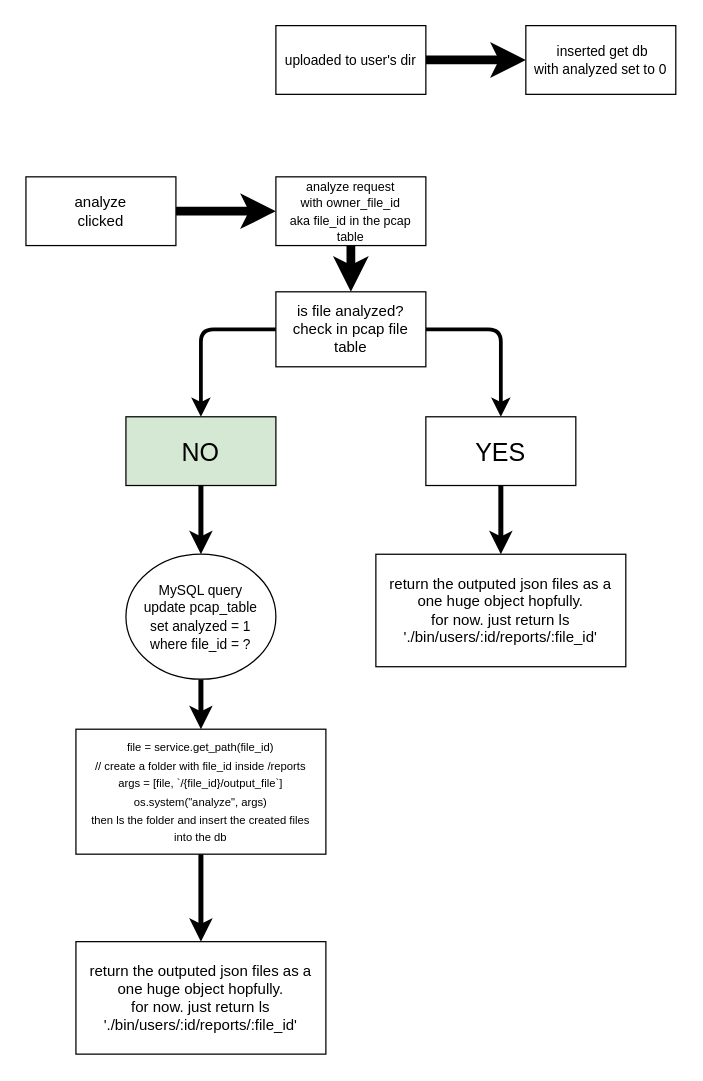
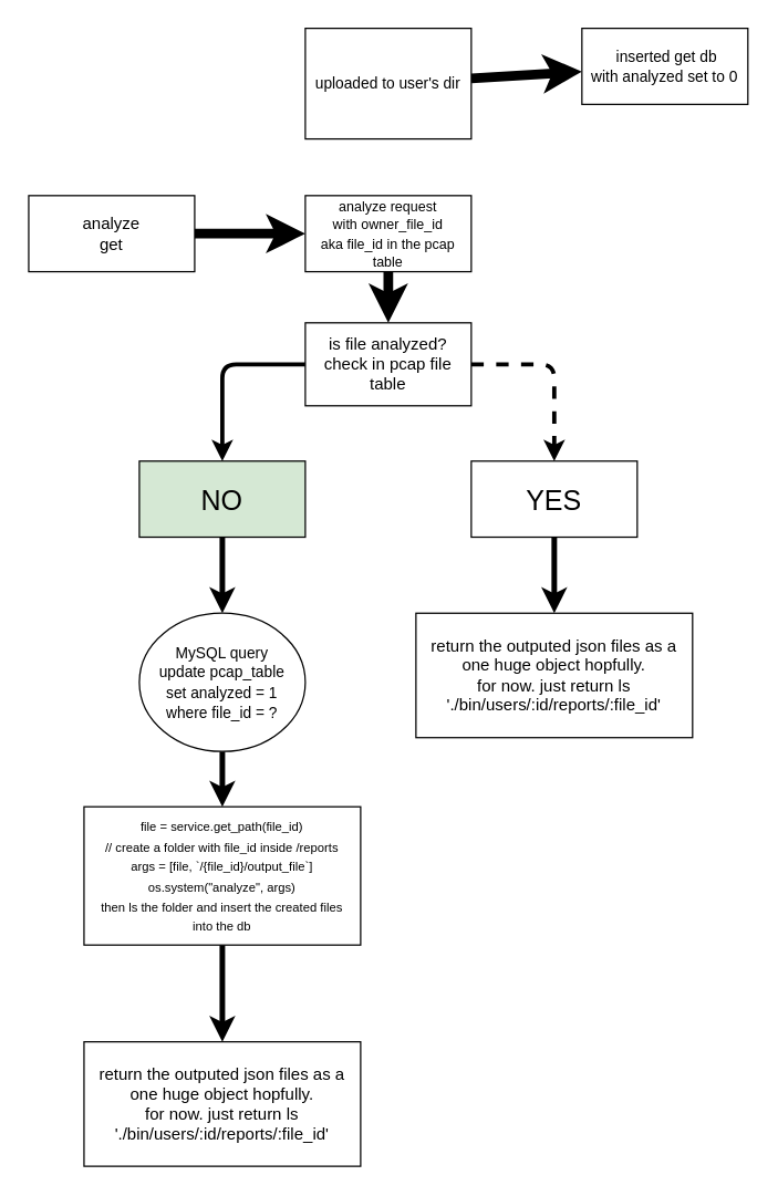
- <mxCell id="5" value="&lt;font style=&quot;font-size: 11px;&quot;&gt;uploaded to user's dir&lt;br&gt;&lt;/font&gt;" style="whiteSpace=wrap;html=1;" parent="1" vertex="1"><mxGeometry x="220" y="20" width="120" height="55" as="geometry" /></mxCell>
+ <mxCell id="5" value="&lt;font style=&quot;font-size: 11px;&quot;&gt;uploaded to user's dir&lt;br&gt;&lt;/font&gt;" style="whiteSpace=wrap;html=1;" parent="1" vertex="1"><mxGeometry x="220" y="20" width="120" height="80" as="geometry" /></mxCell>
- <mxCell id="3" value="analyze&lt;br&gt;clicked" style="whiteSpace=wrap;html=1;" parent="1" vertex="1"><mxGeometry x="20" y="141" width="120" height="55" as="geometry" /></mxCell>
+ <mxCell id="3" value="analyze&lt;br&gt;get" style="whiteSpace=wrap;html=1;" parent="1" vertex="1"><mxGeometry x="20" y="141" width="120" height="55" as="geometry" /></mxCell>
- <mxCell id="14" style="edgeStyle=none;html=1;entryX=0.5;entryY=0;entryDx=0;entryDy=0;strokeWidth=3;" parent="1" source="15" target="10" edge="1"><mxGeometry relative="1" as="geometry"><mxPoint x="355" y="263" as="sourcePoint" /><Array as="points"><mxPoint x="400" y="263" /></Array></mxGeometry></mxCell>
+ <mxCell id="14" style="edgeStyle=none;html=1;entryX=0.5;entryY=0;entryDx=0;entryDy=0;strokeWidth=3;dashed=1;" parent="1" source="15" target="10" edge="1"><mxGeometry relative="1" as="geometry"><mxPoint x="355" y="263" as="sourcePoint" /><Array as="points"><mxPoint x="400" y="263" /></Array></mxGeometry></mxCell>
